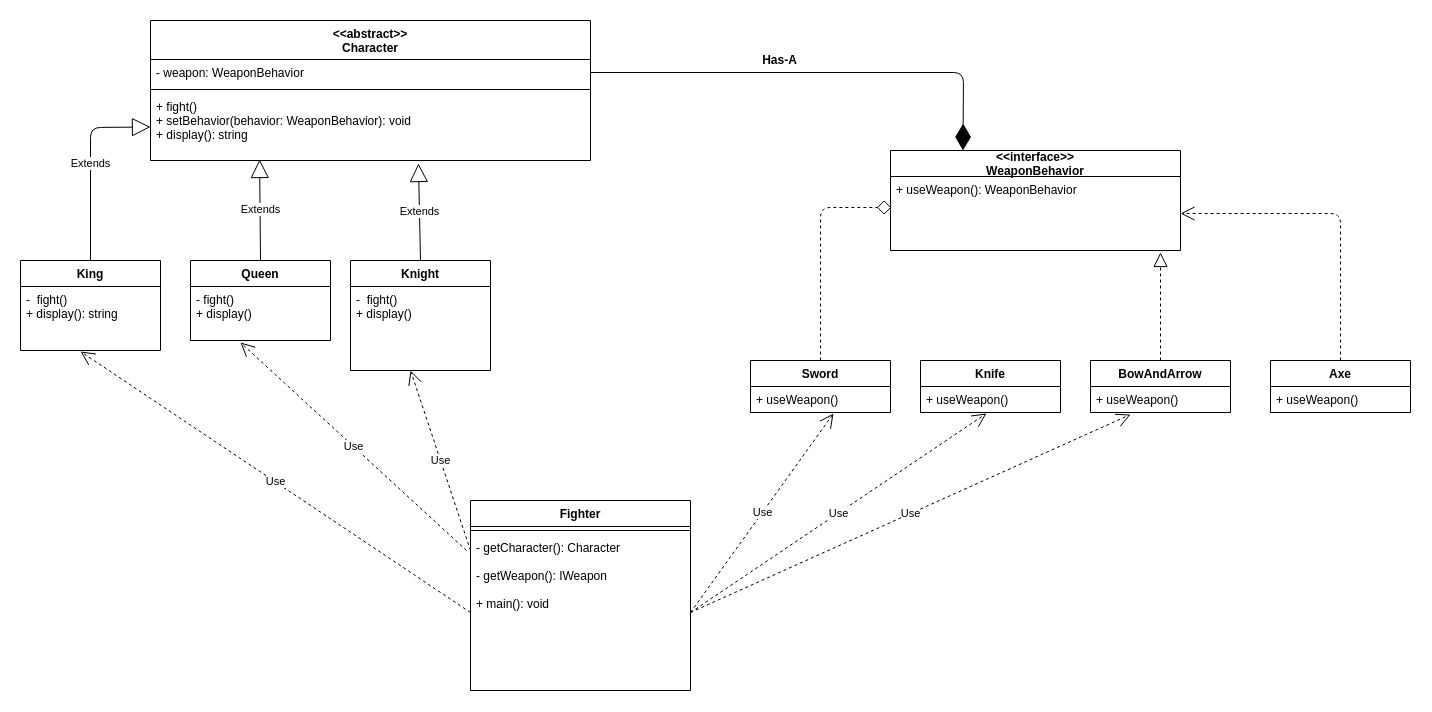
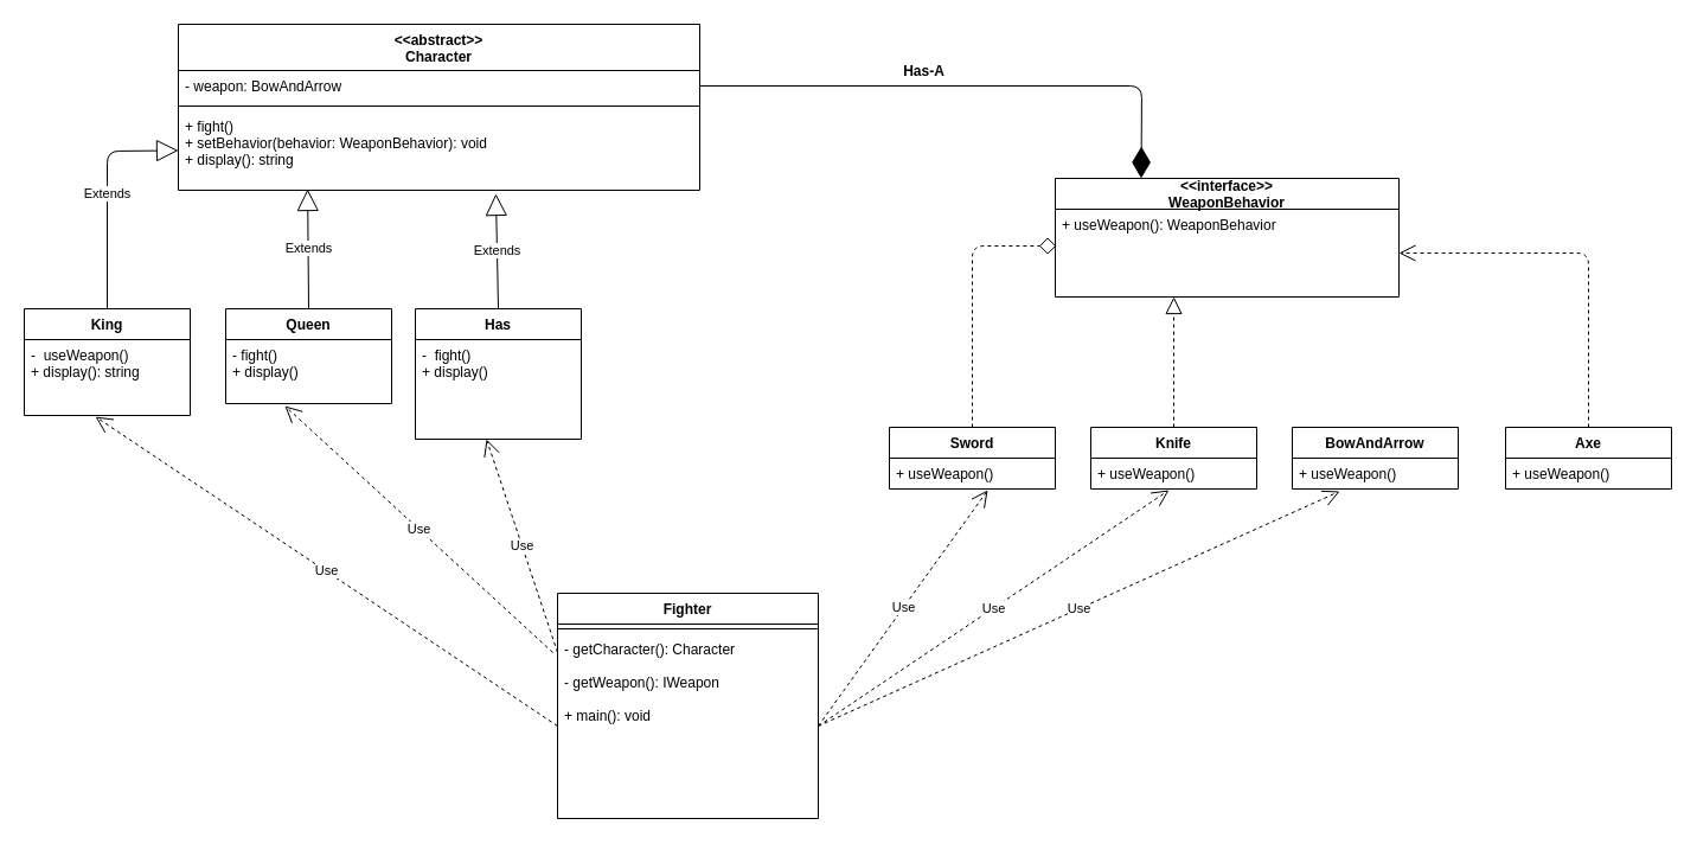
- <mxCell id="3" value="- weapon: WeaponBehavior" style="text;strokeColor=none;fillColor=none;align=left;verticalAlign=top;spacingLeft=4;spacingRight=4;overflow=hidden;rotatable=0;points=[[0,0.5],[1,0.5]];portConstraint=eastwest;" parent="2" vertex="1"><mxGeometry y="39" width="440" height="26" as="geometry" /></mxCell>
+ <mxCell id="3" value="- weapon: BowAndArrow" style="text;strokeColor=none;fillColor=none;align=left;verticalAlign=top;spacingLeft=4;spacingRight=4;overflow=hidden;rotatable=0;points=[[0,0.5],[1,0.5]];portConstraint=eastwest;" parent="2" vertex="1"><mxGeometry y="39" width="440" height="26" as="geometry" /></mxCell>
- <mxCell id="10" value="Knight" style="swimlane;fontStyle=1;childLayout=stackLayout;horizontal=1;startSize=26;fillColor=none;horizontalStack=0;resizeParent=1;resizeParentMax=0;resizeLast=0;collapsible=1;marginBottom=0;" parent="1" vertex="1"><mxGeometry x="350" y="260" width="140" height="110" as="geometry" /></mxCell>
+ <mxCell id="10" value="Has" style="swimlane;fontStyle=1;childLayout=stackLayout;horizontal=1;startSize=26;fillColor=none;horizontalStack=0;resizeParent=1;resizeParentMax=0;resizeLast=0;collapsible=1;marginBottom=0;" parent="1" vertex="1"><mxGeometry x="350" y="260" width="140" height="110" as="geometry" /></mxCell>
- <mxCell id="7" value="-  fight()&#10;+ display(): string&#10;&#10;" style="text;strokeColor=none;fillColor=none;align=left;verticalAlign=top;spacingLeft=4;spacingRight=4;overflow=hidden;rotatable=0;points=[[0,0.5],[1,0.5]];portConstraint=eastwest;" parent="6" vertex="1"><mxGeometry y="26" width="140" height="64" as="geometry" /></mxCell>
+ <mxCell id="7" value="-  useWeapon()&#10;+ display(): string&#10;&#10;" style="text;strokeColor=none;fillColor=none;align=left;verticalAlign=top;spacingLeft=4;spacingRight=4;overflow=hidden;rotatable=0;points=[[0,0.5],[1,0.5]];portConstraint=eastwest;" parent="6" vertex="1"><mxGeometry y="26" width="140" height="64" as="geometry" /></mxCell>
+ <mxCell id="26" value="" style="endArrow=block;dashed=1;endFill=0;endSize=12;html=1;exitX=0.5;exitY=0;exitDx=0;exitDy=0;entryX=0.345;entryY=1;entryDx=0;entryDy=0;entryPerimeter=0;" parent="1" source="15" target="23" edge="1"><mxGeometry width="160" relative="1" as="geometry"><mxPoint x="990" y="320" as="sourcePoint" /><mxPoint x="1150" y="320" as="targetPoint" /></mxGeometry></mxCell>
- <mxCell id="27" value="" style="endArrow=block;dashed=1;endFill=0;endSize=12;html=1;exitX=0.5;exitY=0;exitDx=0;exitDy=0;entryX=0.931;entryY=1.027;entryDx=0;entryDy=0;entryPerimeter=0;" parent="1" source="17" target="23" edge="1"><mxGeometry width="160" relative="1" as="geometry"><mxPoint x="1070" y="320" as="sourcePoint" /><mxPoint x="1230" y="320" as="targetPoint" /></mxGeometry></mxCell>
